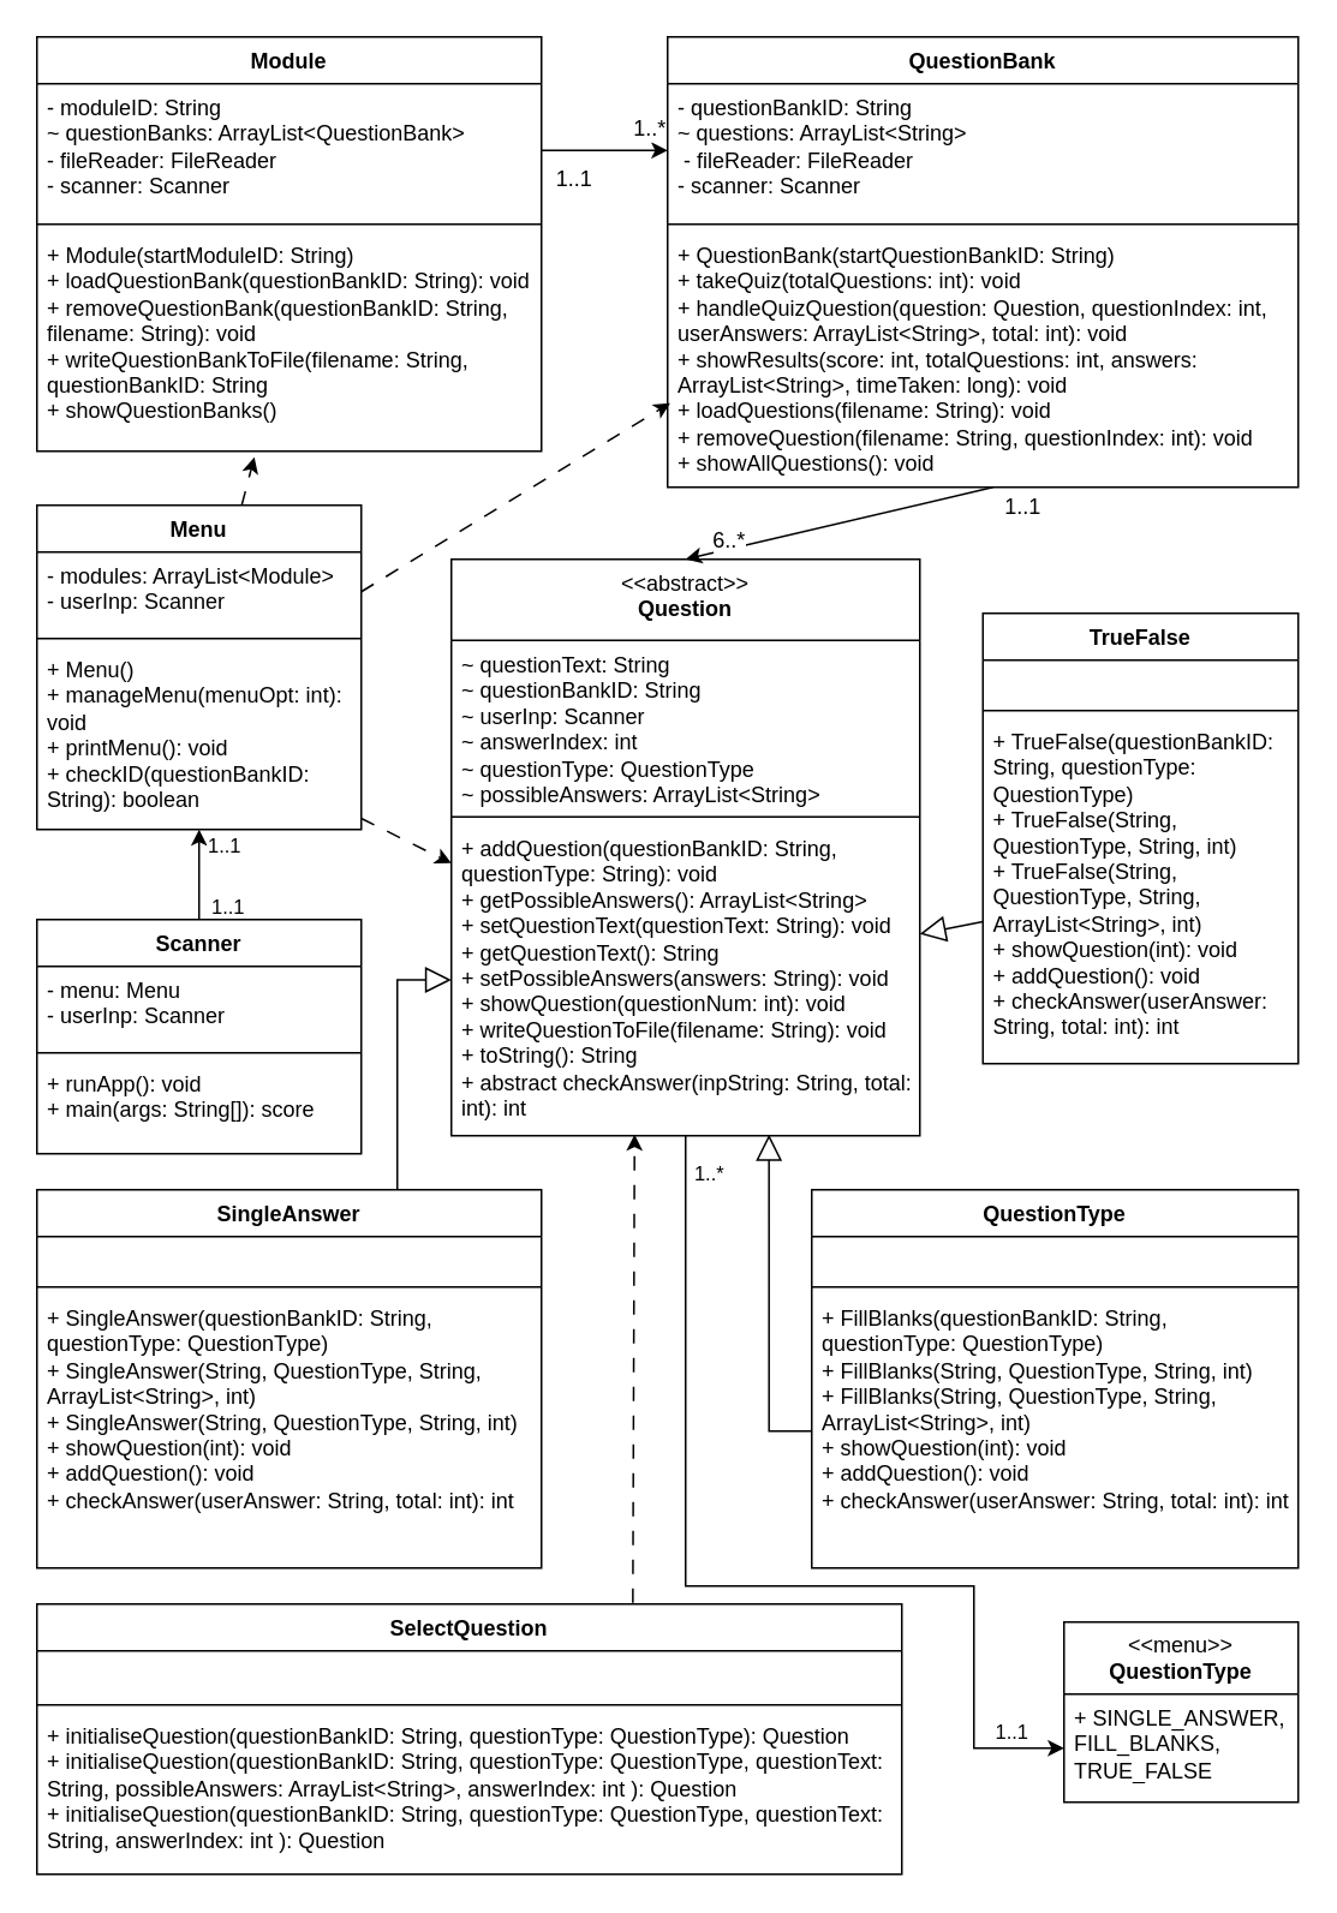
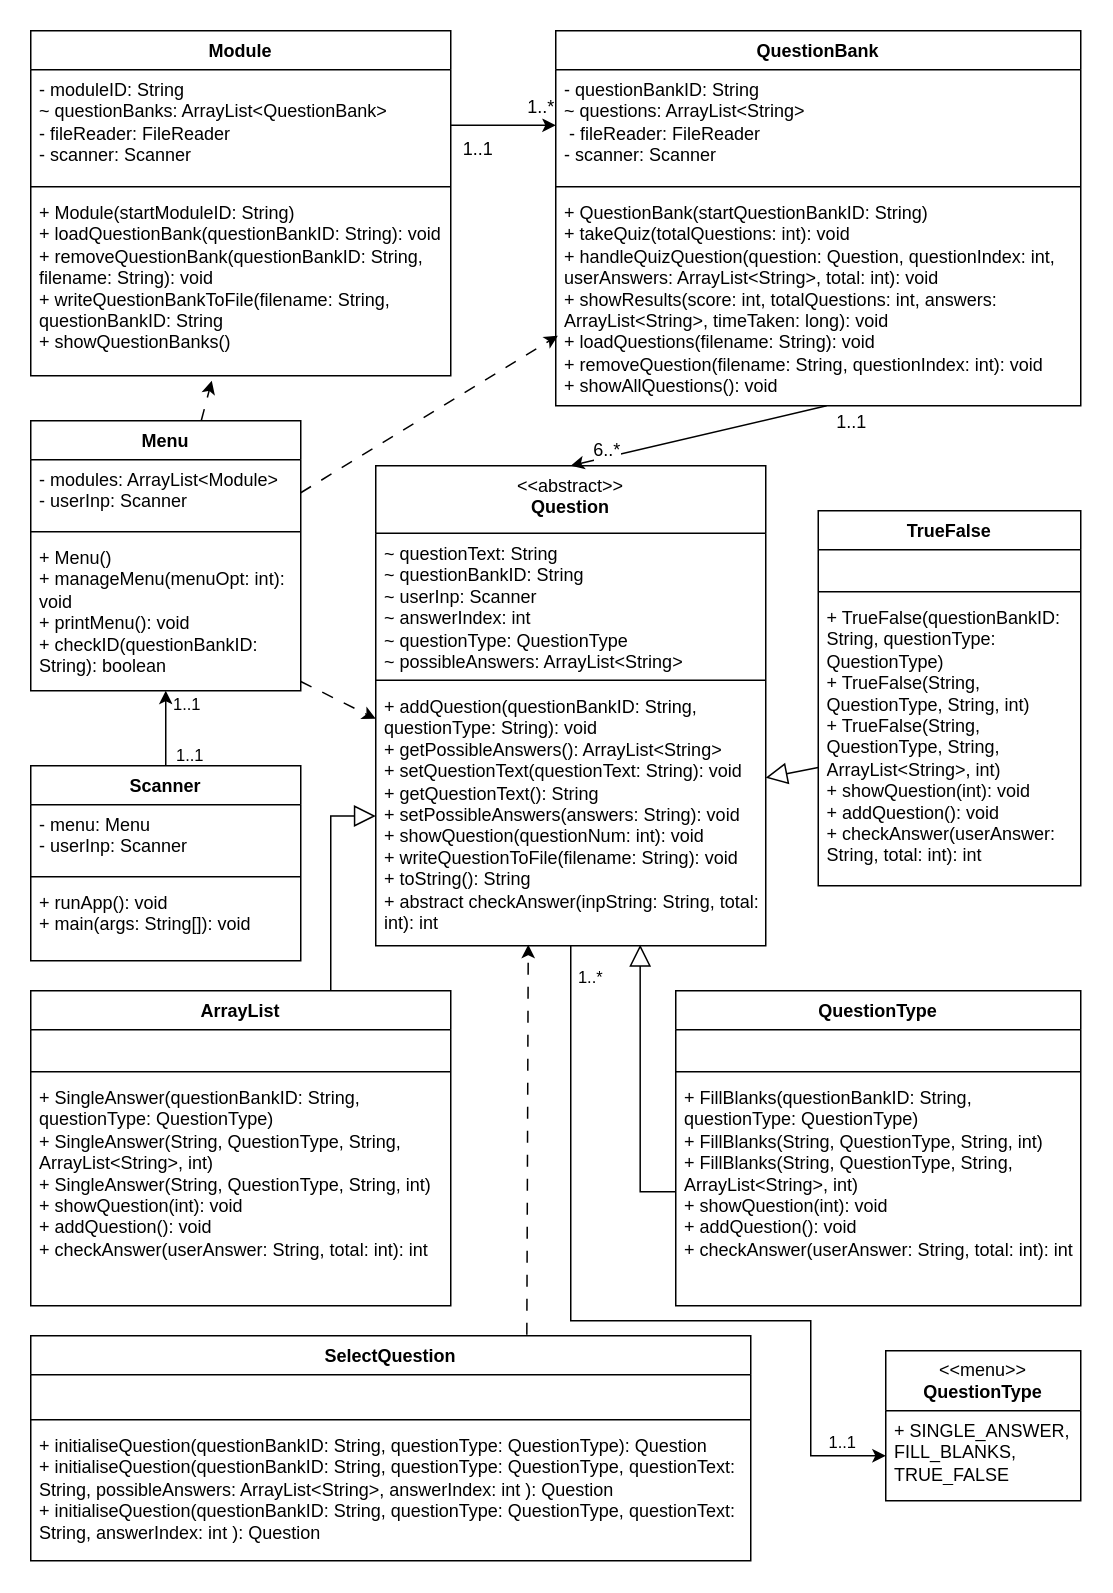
- <mxCell id="24" value=" + runApp(): void&lt;div&gt;+ main(args: String[]): score&lt;/div&gt;&lt;div&gt;&lt;br&gt;&lt;/div&gt;" style="text;strokeColor=none;fillColor=none;align=left;verticalAlign=top;spacingLeft=4;spacingRight=4;overflow=hidden;rotatable=0;points=[[0,0.5],[1,0.5]];portConstraint=eastwest;whiteSpace=wrap;html=1;" parent="21" vertex="1"><mxGeometry y="78" width="180" height="52" as="geometry" /></mxCell>
+ <mxCell id="24" value=" + runApp(): void&lt;div&gt;+ main(args: String[]): void&lt;/div&gt;&lt;div&gt;&lt;br&gt;&lt;/div&gt;" style="text;strokeColor=none;fillColor=none;align=left;verticalAlign=top;spacingLeft=4;spacingRight=4;overflow=hidden;rotatable=0;points=[[0,0.5],[1,0.5]];portConstraint=eastwest;whiteSpace=wrap;html=1;" parent="21" vertex="1"><mxGeometry y="78" width="180" height="52" as="geometry" /></mxCell>
- <mxCell id="42" value="SingleAnswer" style="swimlane;fontStyle=1;align=center;verticalAlign=top;childLayout=stackLayout;horizontal=1;startSize=26;horizontalStack=0;resizeParent=1;resizeParentMax=0;resizeLast=0;collapsible=1;marginBottom=0;whiteSpace=wrap;html=1;" parent="1" vertex="1"><mxGeometry x="20" y="660" width="280" height="210" as="geometry" /></mxCell>
+ <mxCell id="42" value="ArrayList" style="swimlane;fontStyle=1;align=center;verticalAlign=top;childLayout=stackLayout;horizontal=1;startSize=26;horizontalStack=0;resizeParent=1;resizeParentMax=0;resizeLast=0;collapsible=1;marginBottom=0;whiteSpace=wrap;html=1;" parent="1" vertex="1"><mxGeometry x="20" y="660" width="280" height="210" as="geometry" /></mxCell>
